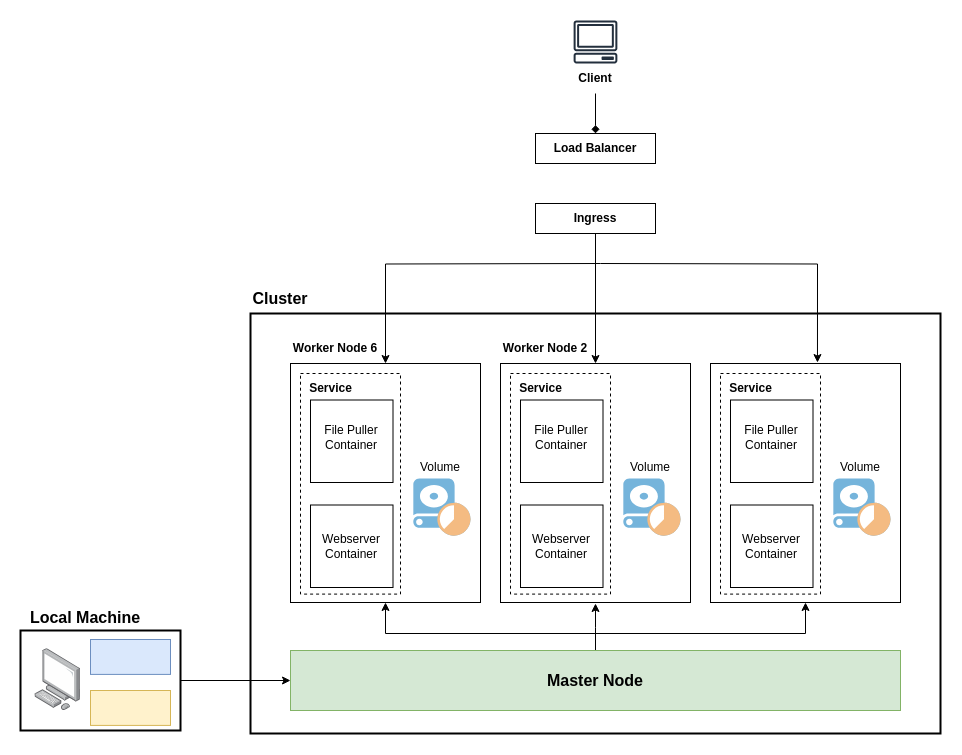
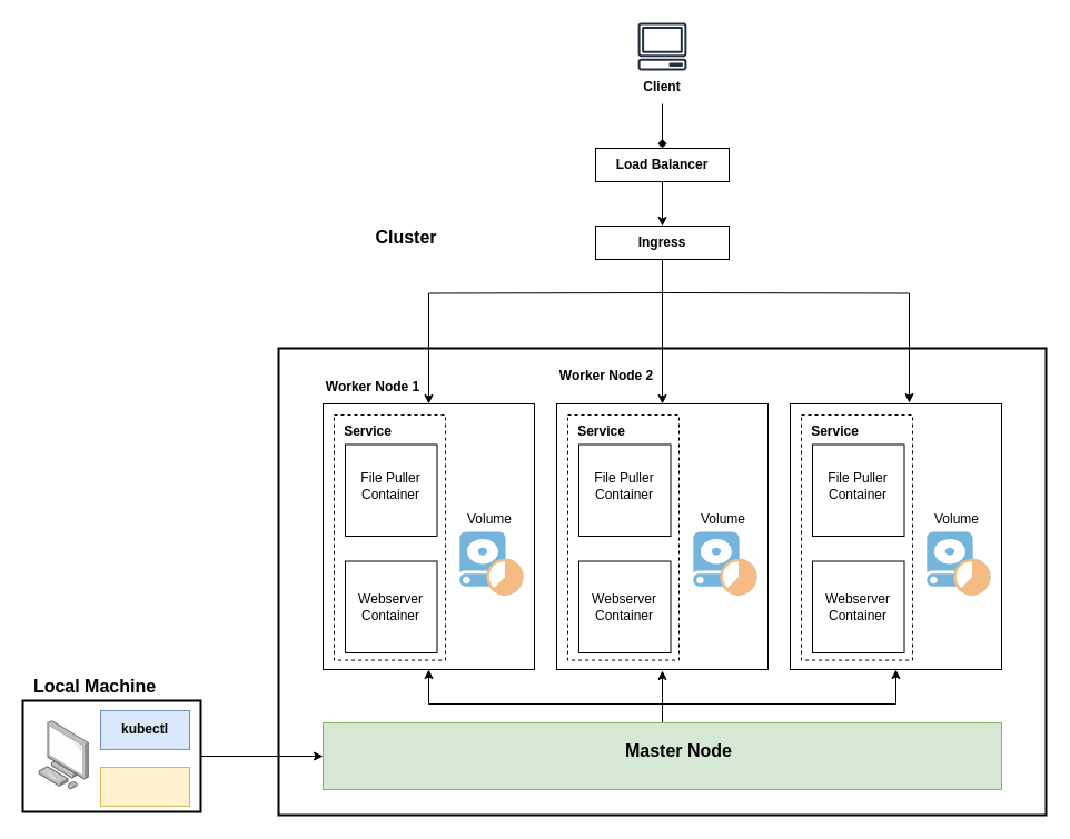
+ <mxCell id="65" style="edgeStyle=orthogonalEdgeStyle;rounded=0;orthogonalLoop=1;jettySize=auto;html=1;entryX=0.5;entryY=0;entryDx=0;entryDy=0;" edge="1" parent="1" source="58" target="61"><mxGeometry relative="1" as="geometry" /></mxCell>
- <mxCell id="4" value="&lt;b&gt;&lt;font style=&quot;font-size: 16px;&quot;&gt;Cluster&lt;/font&gt;&lt;/b&gt;" style="text;html=1;strokeColor=none;fillColor=none;align=center;verticalAlign=middle;whiteSpace=wrap;rounded=0;" vertex="1" parent="1"><mxGeometry x="250" y="283" width="60" height="30" as="geometry" /></mxCell>
+ <mxCell id="4" value="&lt;b&gt;&lt;font style=&quot;font-size: 16px;&quot;&gt;Cluster&lt;/font&gt;&lt;/b&gt;" style="text;html=1;strokeColor=none;fillColor=none;align=center;verticalAlign=middle;whiteSpace=wrap;rounded=0;" vertex="1" parent="1"><mxGeometry x="335" y="198" width="60" height="30" as="geometry" /></mxCell>
- <mxCell id="21" value="&lt;b&gt;Worker Node 6&lt;/b&gt;" style="text;html=1;strokeColor=none;fillColor=none;align=center;verticalAlign=middle;whiteSpace=wrap;rounded=1;sketch=1;curveFitting=1;jiggle=2;glass=0;shadow=0;hachureAngle=-41;" vertex="1" parent="1"><mxGeometry x="290" y="333" width="90" height="30" as="geometry" /></mxCell>
+ <mxCell id="21" value="&lt;b&gt;Worker Node 1&lt;/b&gt;" style="text;html=1;strokeColor=none;fillColor=none;align=center;verticalAlign=middle;whiteSpace=wrap;rounded=1;sketch=1;curveFitting=1;jiggle=2;glass=0;shadow=0;hachureAngle=-41;" vertex="1" parent="1"><mxGeometry x="290" y="333" width="90" height="30" as="geometry" /></mxCell>
- <mxCell id="55" value="&lt;b&gt;Worker Node 2&lt;/b&gt;" style="text;html=1;strokeColor=none;fillColor=none;align=center;verticalAlign=middle;whiteSpace=wrap;rounded=1;sketch=1;curveFitting=1;jiggle=2;glass=0;shadow=0;hachureAngle=-41;" vertex="1" parent="1"><mxGeometry x="500" y="333" width="90" height="30" as="geometry" /></mxCell>
+ <mxCell id="55" value="&lt;b&gt;Worker Node 2&lt;/b&gt;" style="text;html=1;strokeColor=none;fillColor=none;align=center;verticalAlign=middle;whiteSpace=wrap;rounded=1;sketch=1;curveFitting=1;jiggle=2;glass=0;shadow=0;hachureAngle=-41;" vertex="1" parent="1"><mxGeometry x="500" y="323" width="90" height="30" as="geometry" /></mxCell>
+ <mxCell id="16" value="&lt;b&gt;kubectl&lt;/b&gt;" style="text;html=1;strokeColor=none;fillColor=none;align=center;verticalAlign=middle;whiteSpace=wrap;rounded=1;sketch=1;curveFitting=1;jiggle=2;glass=0;shadow=0;hachureAngle=-41;" vertex="1" parent="12"><mxGeometry x="80" y="11.45" width="60" height="30" as="geometry" /></mxCell>
- <mxCell id="9" value="&lt;font style=&quot;font-size: 16px;&quot;&gt;&lt;b&gt;Master Node&lt;/b&gt;&lt;/font&gt;" style="text;html=1;strokeColor=none;fillColor=none;align=center;verticalAlign=middle;whiteSpace=wrap;rounded=1;sketch=1;curveFitting=1;jiggle=2;glass=0;shadow=0;hachureAngle=-41;" vertex="1" parent="1"><mxGeometry x="545" y="665" width="100" height="30" as="geometry" /></mxCell>
+ <mxCell id="9" value="&lt;font style=&quot;font-size: 16px;&quot;&gt;&lt;b&gt;Master Node&lt;/b&gt;&lt;/font&gt;" style="text;html=1;strokeColor=none;fillColor=none;align=center;verticalAlign=middle;whiteSpace=wrap;rounded=1;sketch=1;curveFitting=1;jiggle=2;glass=0;shadow=0;hachureAngle=-41;" vertex="1" parent="1"><mxGeometry x="560" y="660" width="100" height="30" as="geometry" /></mxCell>
